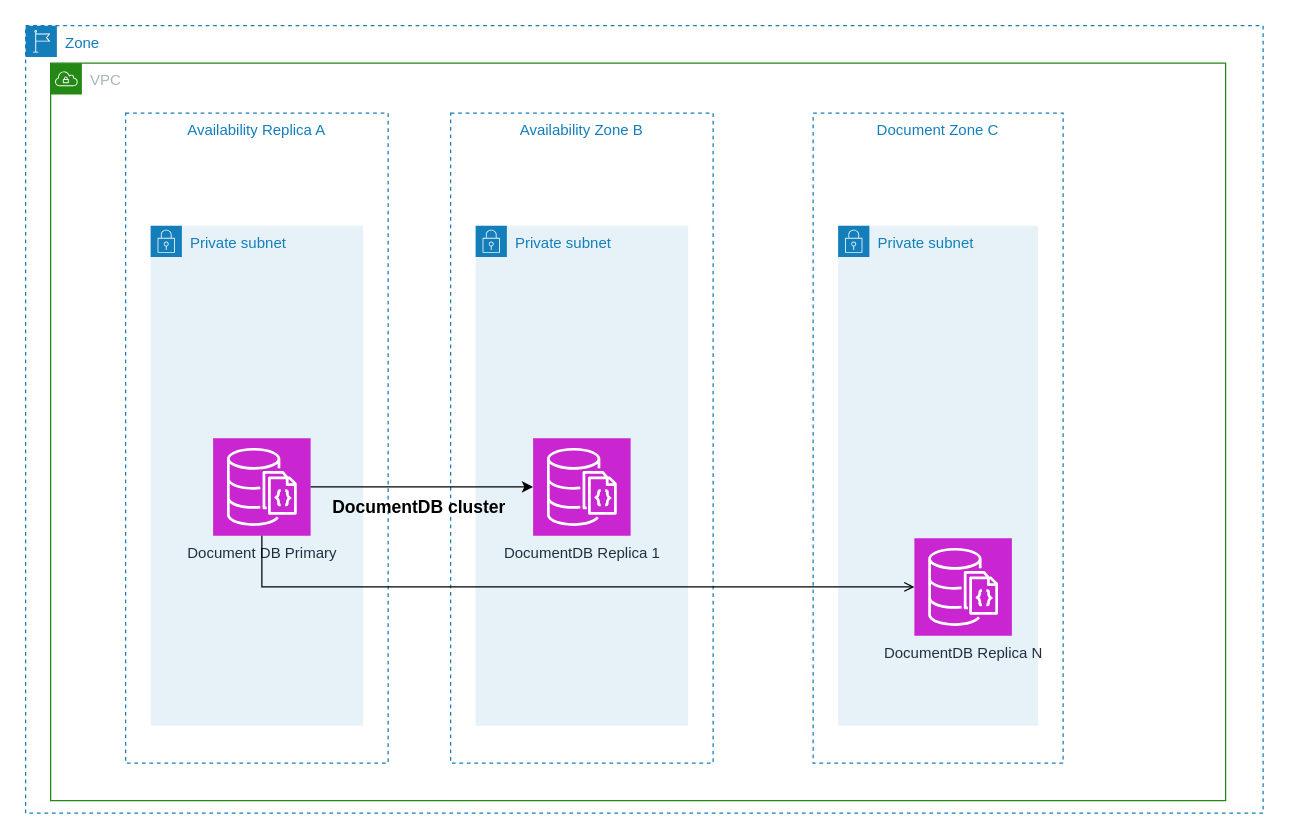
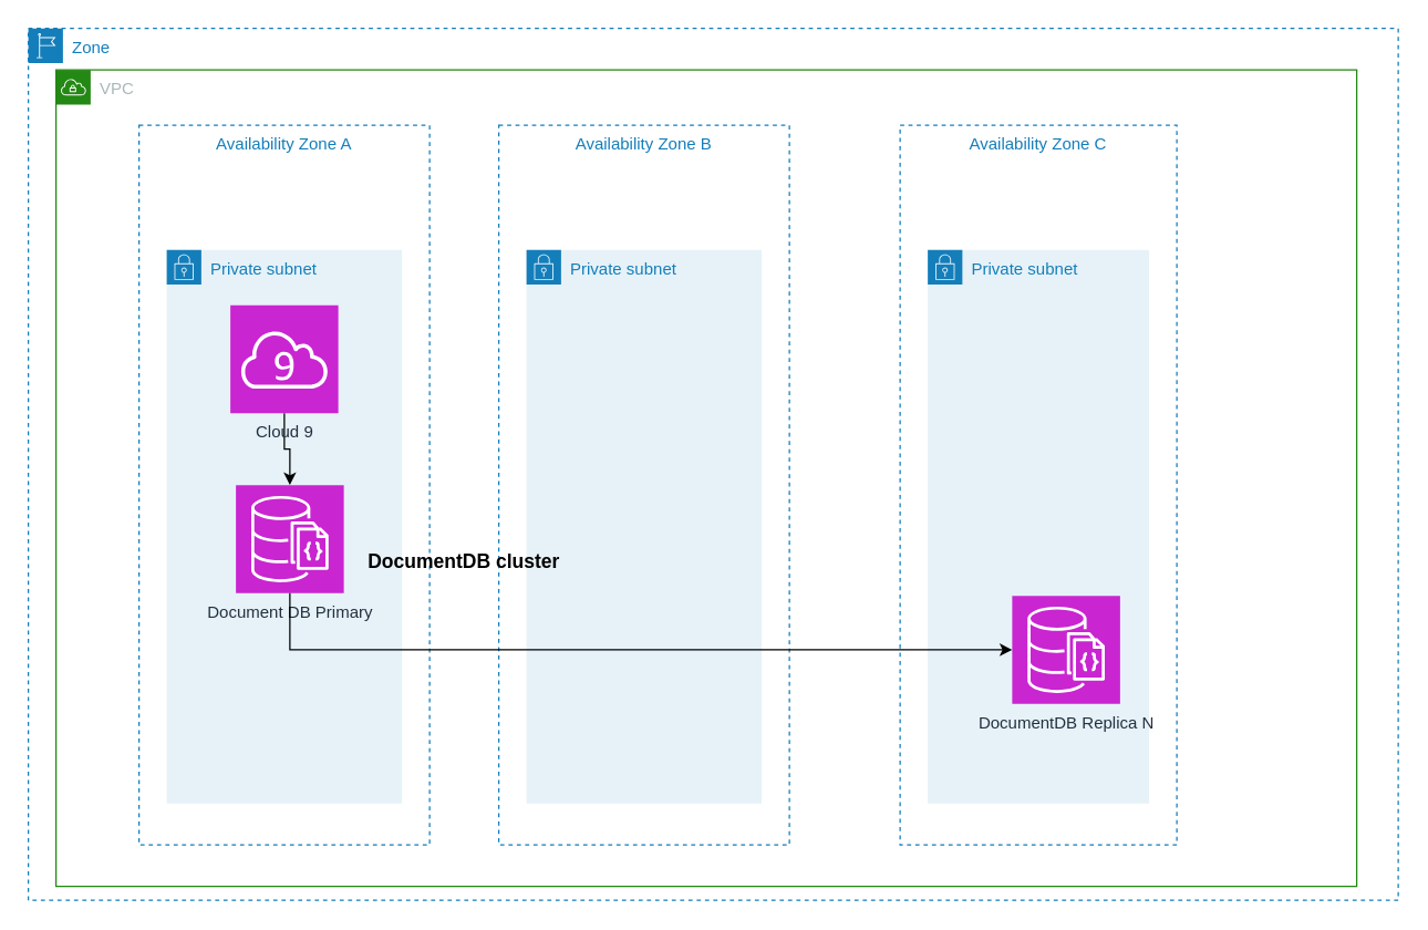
- <mxCell id="5" value="Availability Replica A" style="fillColor=none;strokeColor=#147EBA;dashed=1;verticalAlign=top;fontStyle=0;fontColor=#147EBA;whiteSpace=wrap;html=1;" parent="3" vertex="1"><mxGeometry x="60" y="40" width="210" height="520" as="geometry" /></mxCell>
+ <mxCell id="5" value="Availability Zone A" style="fillColor=none;strokeColor=#147EBA;dashed=1;verticalAlign=top;fontStyle=0;fontColor=#147EBA;whiteSpace=wrap;html=1;" parent="3" vertex="1"><mxGeometry x="60" y="40" width="210" height="520" as="geometry" /></mxCell>
- <mxCell id="4" value="Document Zone C" style="fillColor=none;strokeColor=#147EBA;dashed=1;verticalAlign=top;fontStyle=0;fontColor=#147EBA;whiteSpace=wrap;html=1;" parent="3" vertex="1"><mxGeometry x="610" y="40" width="200" height="520" as="geometry" /></mxCell>
+ <mxCell id="4" value="Availability Zone C" style="fillColor=none;strokeColor=#147EBA;dashed=1;verticalAlign=top;fontStyle=0;fontColor=#147EBA;whiteSpace=wrap;html=1;" parent="3" vertex="1"><mxGeometry x="610" y="40" width="200" height="520" as="geometry" /></mxCell>
+ <mxCell id="8" value="Cloud 9" style="sketch=0;points=[[0,0,0],[0.25,0,0],[0.5,0,0],[0.75,0,0],[1,0,0],[0,1,0],[0.25,1,0],[0.5,1,0],[0.75,1,0],[1,1,0],[0,0.25,0],[0,0.5,0],[0,0.75,0],[1,0.25,0],[1,0.5,0],[1,0.75,0]];outlineConnect=0;fontColor=#232F3E;fillColor=#C925D1;strokeColor=#ffffff;dashed=0;verticalLabelPosition=bottom;verticalAlign=top;align=center;html=1;fontSize=12;fontStyle=0;aspect=fixed;shape=mxgraph.aws4.resourceIcon;resIcon=mxgraph.aws4.cloud9;" parent="6" vertex="1"><mxGeometry x="46" y="40" width="78" height="78" as="geometry" /></mxCell>
+ <mxCell id="7" value="" style="edgeStyle=orthogonalEdgeStyle;rounded=0;orthogonalLoop=1;jettySize=auto;html=1;" edge="1" parent="6" source="8" target="9"><mxGeometry relative="1" as="geometry" /></mxCell>
- <mxCell id="16" style="edgeStyle=orthogonalEdgeStyle;rounded=0;orthogonalLoop=1;jettySize=auto;html=1;exitX=1;exitY=0.5;exitDx=0;exitDy=0;exitPerimeter=0;" parent="3" source="9" target="17" edge="1"><mxGeometry relative="1" as="geometry"><mxPoint x="510" y="330" as="sourcePoint" /><mxPoint x="289" y="421" as="targetPoint" /></mxGeometry></mxCell>
- <mxCell id="17" value="DocumentDB Replica 1" style="sketch=0;points=[[0,0,0],[0.25,0,0],[0.5,0,0],[0.75,0,0],[1,0,0],[0,1,0],[0.25,1,0],[0.5,1,0],[0.75,1,0],[1,1,0],[0,0.25,0],[0,0.5,0],[0,0.75,0],[1,0.25,0],[1,0.5,0],[1,0.75,0]];outlineConnect=0;fontColor=#232F3E;fillColor=#C925D1;strokeColor=#ffffff;dashed=0;verticalLabelPosition=bottom;verticalAlign=top;align=center;html=1;fontSize=12;fontStyle=0;aspect=fixed;shape=mxgraph.aws4.resourceIcon;resIcon=mxgraph.aws4.documentdb_with_mongodb_compatibility;" parent="3" vertex="1"><mxGeometry x="386" y="300" width="78" height="78" as="geometry" /></mxCell>
- <mxCell id="14" style="edgeStyle=orthogonalEdgeStyle;rounded=0;orthogonalLoop=1;jettySize=auto;html=1;exitX=0.5;exitY=1;exitDx=0;exitDy=0;exitPerimeter=0;entryX=0;entryY=0.5;entryDx=0;entryDy=0;entryPerimeter=0;endArrow=open;" parent="3" source="9" target="11" edge="1"><mxGeometry relative="1" as="geometry" /></mxCell>
+ <mxCell id="14" style="edgeStyle=orthogonalEdgeStyle;rounded=0;orthogonalLoop=1;jettySize=auto;html=1;exitX=0.5;exitY=1;exitDx=0;exitDy=0;exitPerimeter=0;entryX=0;entryY=0.5;entryDx=0;entryDy=0;entryPerimeter=0;" parent="3" source="9" target="11" edge="1"><mxGeometry relative="1" as="geometry" /></mxCell>
